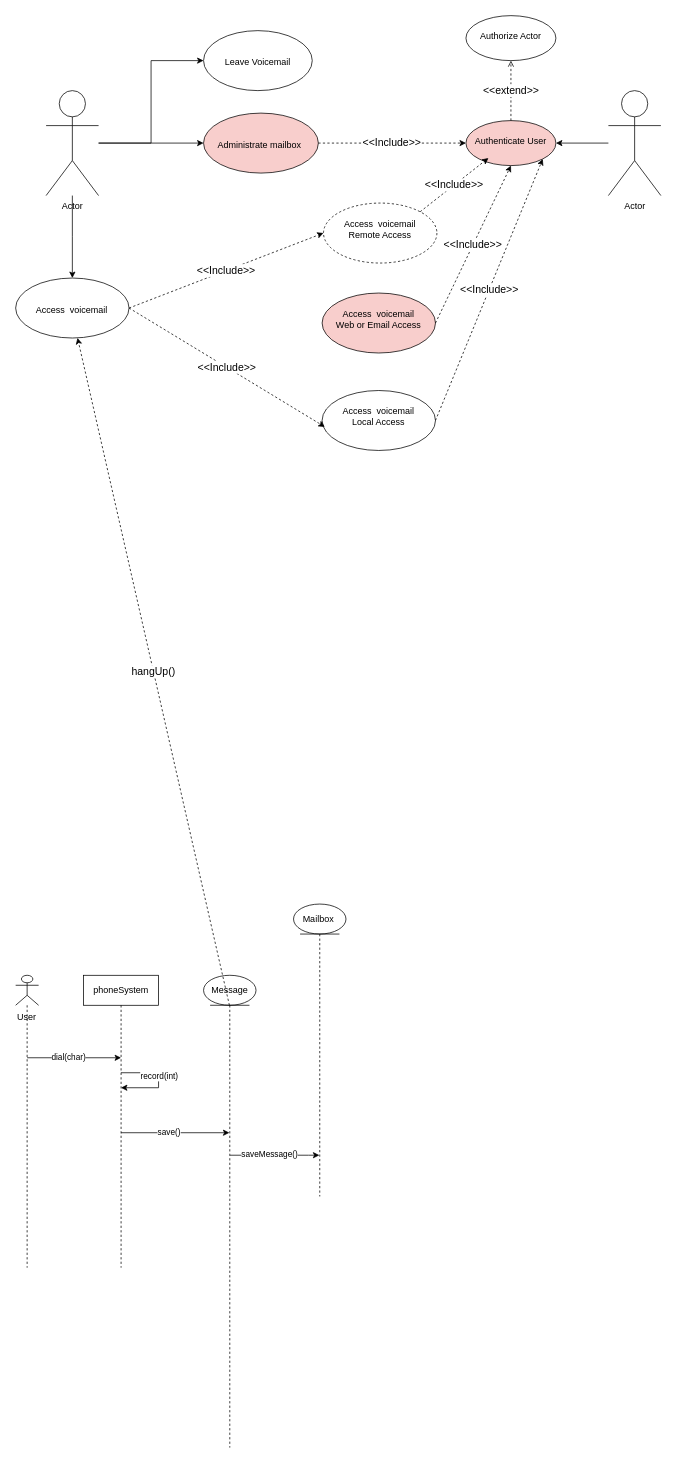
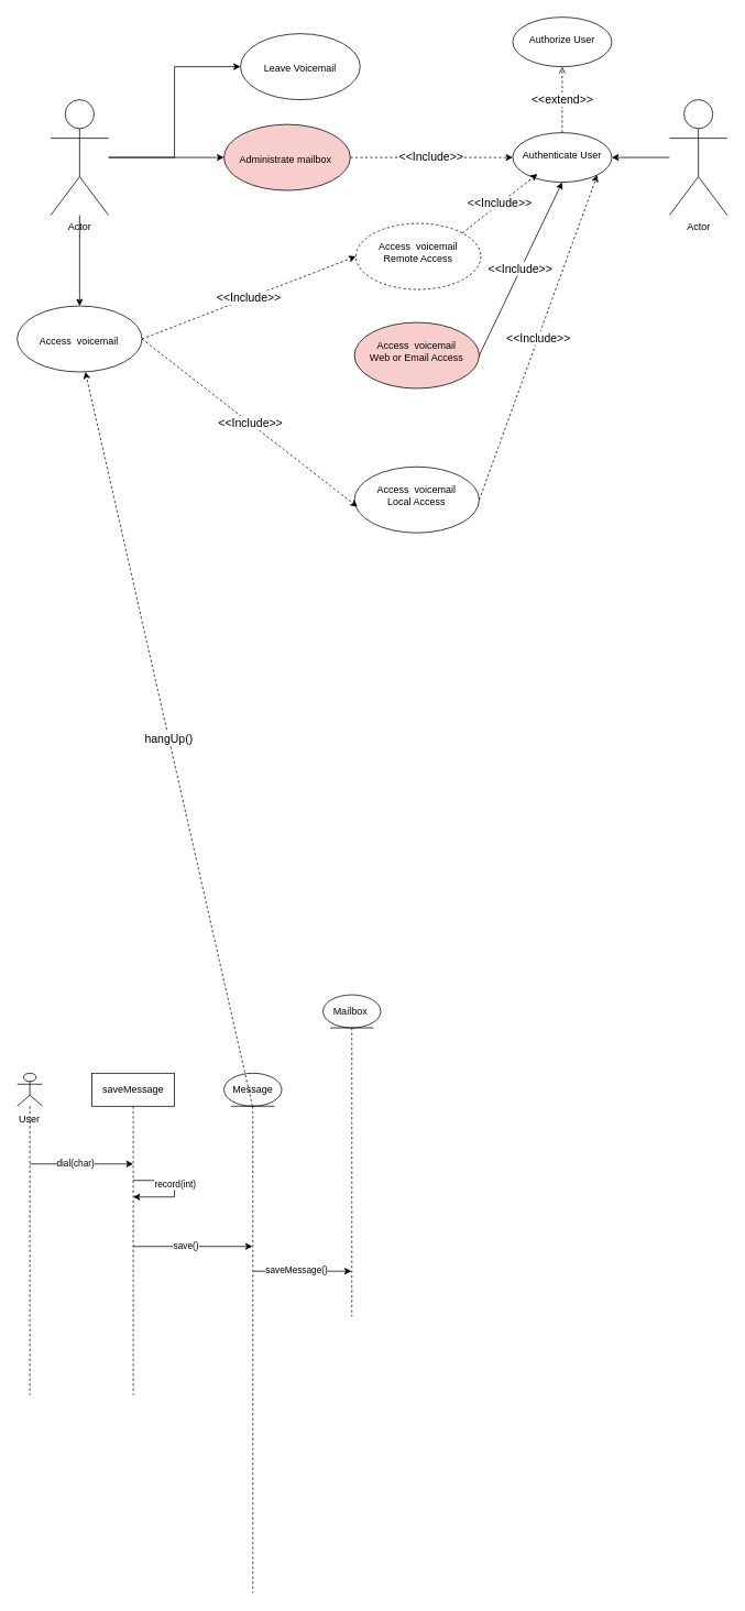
- <mxCell id="21" value="&lt;br&gt;Authorize Actor" style="ellipse;whiteSpace=wrap;html=1;verticalAlign=top;" vertex="1" parent="1"><mxGeometry x="621" y="20" width="120" height="60" as="geometry" /></mxCell>
+ <mxCell id="21" value="&lt;br&gt;Authorize User" style="ellipse;whiteSpace=wrap;html=1;verticalAlign=top;" vertex="1" parent="1"><mxGeometry x="621" y="20" width="120" height="60" as="geometry" /></mxCell>
- <mxCell id="6" value="&lt;br&gt;&lt;br&gt;Leave Voicemail" style="ellipse;whiteSpace=wrap;html=1;verticalAlign=top;" vertex="1" parent="1"><mxGeometry x="271" y="40" width="145" height="80" as="geometry" /></mxCell>
+ <mxCell id="6" value="&lt;br&gt;&lt;br&gt;Leave Voicemail" style="ellipse;whiteSpace=wrap;html=1;verticalAlign=top;" vertex="1" parent="1"><mxGeometry x="291" y="40" width="145" height="80" as="geometry" /></mxCell>
- <mxCell id="16" value="&lt;br&gt;Authenticate User" style="ellipse;whiteSpace=wrap;html=1;verticalAlign=top;fillColor=#f8cecc;" vertex="1" parent="1"><mxGeometry x="621" y="160" width="120" height="60" as="geometry" /></mxCell>
+ <mxCell id="16" value="&lt;br&gt;Authenticate User" style="ellipse;whiteSpace=wrap;html=1;verticalAlign=top;" vertex="1" parent="1"><mxGeometry x="621" y="160" width="120" height="60" as="geometry" /></mxCell>
- <mxCell id="18" value="&amp;lt;&amp;lt;Include&amp;gt;&amp;gt;" style="html=1;labelBackgroundColor=#ffffff;startArrow=none;startFill=0;startSize=6;endArrow=classic;endFill=1;endSize=6;jettySize=auto;orthogonalLoop=1;strokeWidth=1;dashed=1;fontSize=14;rounded=0;entryX=0.5;entryY=1;entryDx=0;entryDy=0;exitX=1;exitY=0.5;exitDx=0;exitDy=0;" edge="1" parent="1" source="10" target="16"><mxGeometry width="60" height="60" relative="1" as="geometry"><mxPoint x="522" y="330" as="sourcePoint" /><mxPoint x="699" y="233" as="targetPoint" /><Array as="points" /></mxGeometry></mxCell>
+ <mxCell id="18" value="&amp;lt;&amp;lt;Include&amp;gt;&amp;gt;" style="html=1;labelBackgroundColor=#ffffff;startArrow=none;startFill=0;startSize=6;endArrow=classic;endFill=1;endSize=6;jettySize=auto;orthogonalLoop=1;strokeWidth=1;dashed=0;fontSize=14;rounded=0;entryX=0.5;entryY=1;entryDx=0;entryDy=0;exitX=1;exitY=0.5;exitDx=0;exitDy=0;" edge="1" parent="1" source="10" target="16"><mxGeometry width="60" height="60" relative="1" as="geometry"><mxPoint x="522" y="330" as="sourcePoint" /><mxPoint x="699" y="233" as="targetPoint" /><Array as="points" /></mxGeometry></mxCell>
- <mxCell id="8" value="&lt;br&gt;Access&amp;nbsp; voicemail&lt;br&gt;Local Access" style="ellipse;whiteSpace=wrap;html=1;verticalAlign=top;" vertex="1" parent="1"><mxGeometry x="429.12" y="520" width="151.25" height="80" as="geometry" /></mxCell>
+ <mxCell id="8" value="&lt;br&gt;Access&amp;nbsp; voicemail&lt;br&gt;Local Access" style="ellipse;whiteSpace=wrap;html=1;verticalAlign=top;" vertex="1" parent="1"><mxGeometry x="429.12" y="565" width="151.25" height="80" as="geometry" /></mxCell>
- <mxCell id="26" value="phoneSystem" style="shape=umlLifeline;perimeter=lifelinePerimeter;whiteSpace=wrap;html=1;container=1;dropTarget=0;collapsible=0;recursiveResize=0;outlineConnect=0;portConstraint=eastwest;newEdgeStyle={&quot;curved&quot;:0,&quot;rounded&quot;:0};" vertex="1" parent="1"><mxGeometry x="111" y="1300" width="100" height="390" as="geometry" /></mxCell>
+ <mxCell id="26" value="saveMessage" style="shape=umlLifeline;perimeter=lifelinePerimeter;whiteSpace=wrap;html=1;container=1;dropTarget=0;collapsible=0;recursiveResize=0;outlineConnect=0;portConstraint=eastwest;newEdgeStyle={&quot;curved&quot;:0,&quot;rounded&quot;:0};" vertex="1" parent="1"><mxGeometry x="111" y="1300" width="100" height="390" as="geometry" /></mxCell>
